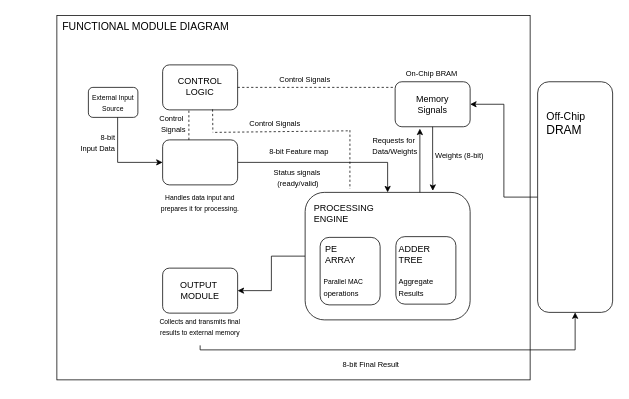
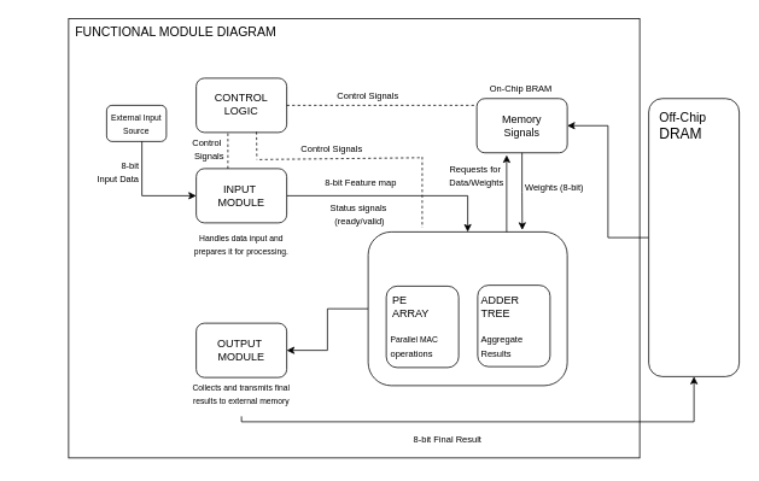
- <mxCell id="28" value="&lt;font style=&quot;font-size: 14px;&quot;&gt;Off-Chip&lt;/font&gt;&lt;div&gt;&lt;font size=&quot;3&quot;&gt;DRAM&lt;/font&gt;&lt;/div&gt;" style="text;strokeColor=none;align=left;fillColor=none;html=1;verticalAlign=middle;whiteSpace=wrap;rounded=0;" vertex="1" parent="1"><mxGeometry x="726" y="136" width="80" height="55" as="geometry" /></mxCell>
+ <mxCell id="28" value="&lt;font style=&quot;font-size: 14px;&quot;&gt;Off-Chip&lt;/font&gt;&lt;div&gt;&lt;font size=&quot;3&quot;&gt;DRAM&lt;/font&gt;&lt;/div&gt;" style="text;strokeColor=none;align=left;fillColor=none;html=1;verticalAlign=middle;whiteSpace=wrap;rounded=0;" vertex="1" parent="1"><mxGeometry x="726" y="111" width="80" height="55" as="geometry" /></mxCell>
+ <mxCell id="5" value="INPUT&amp;nbsp;&lt;div&gt;MODULE&lt;/div&gt;" style="text;strokeColor=none;align=center;fillColor=none;html=1;verticalAlign=middle;whiteSpace=wrap;rounded=0;" vertex="1" parent="1"><mxGeometry x="226" y="188.5" width="80" height="55" as="geometry" /></mxCell>
- <mxCell id="9" value="PROCESSING&lt;div&gt;ENGINE&lt;/div&gt;" style="text;strokeColor=none;align=left;fillColor=none;html=1;verticalAlign=middle;whiteSpace=wrap;rounded=0;" vertex="1" parent="1"><mxGeometry x="416" y="256" width="80" height="55" as="geometry" /></mxCell>
